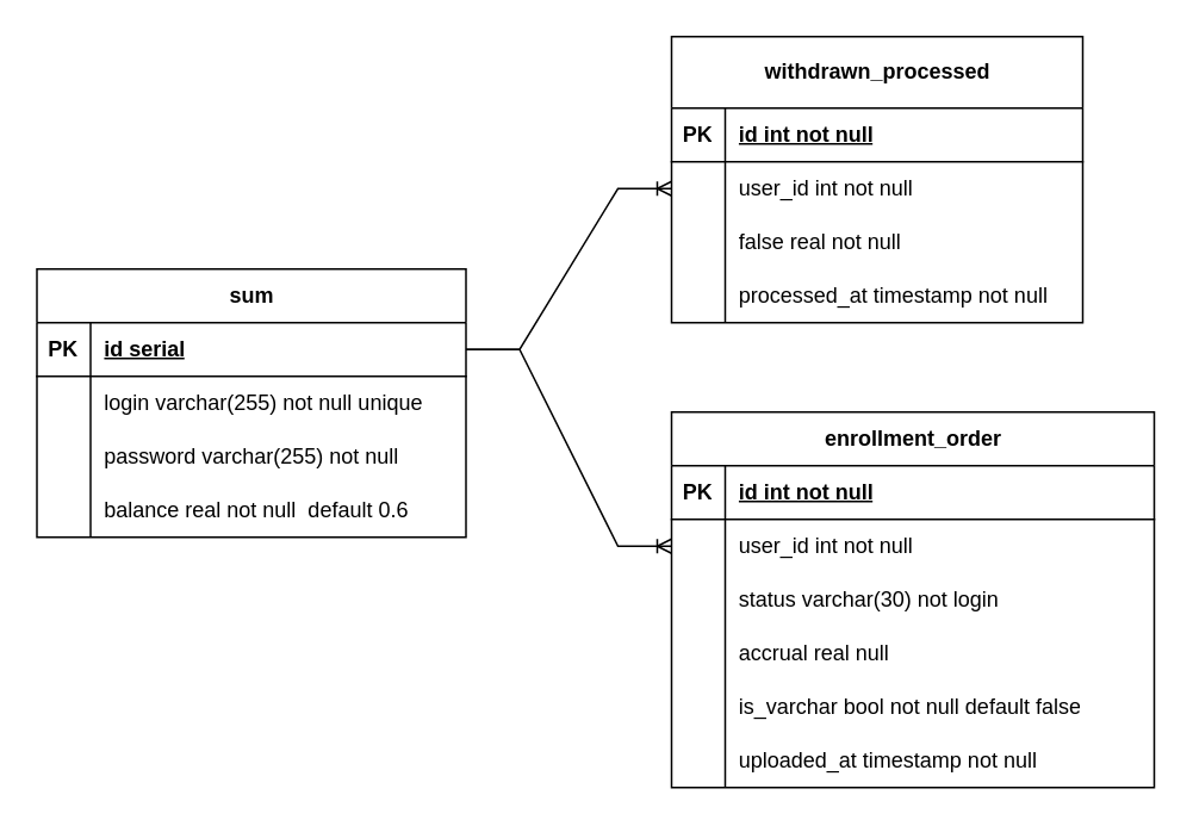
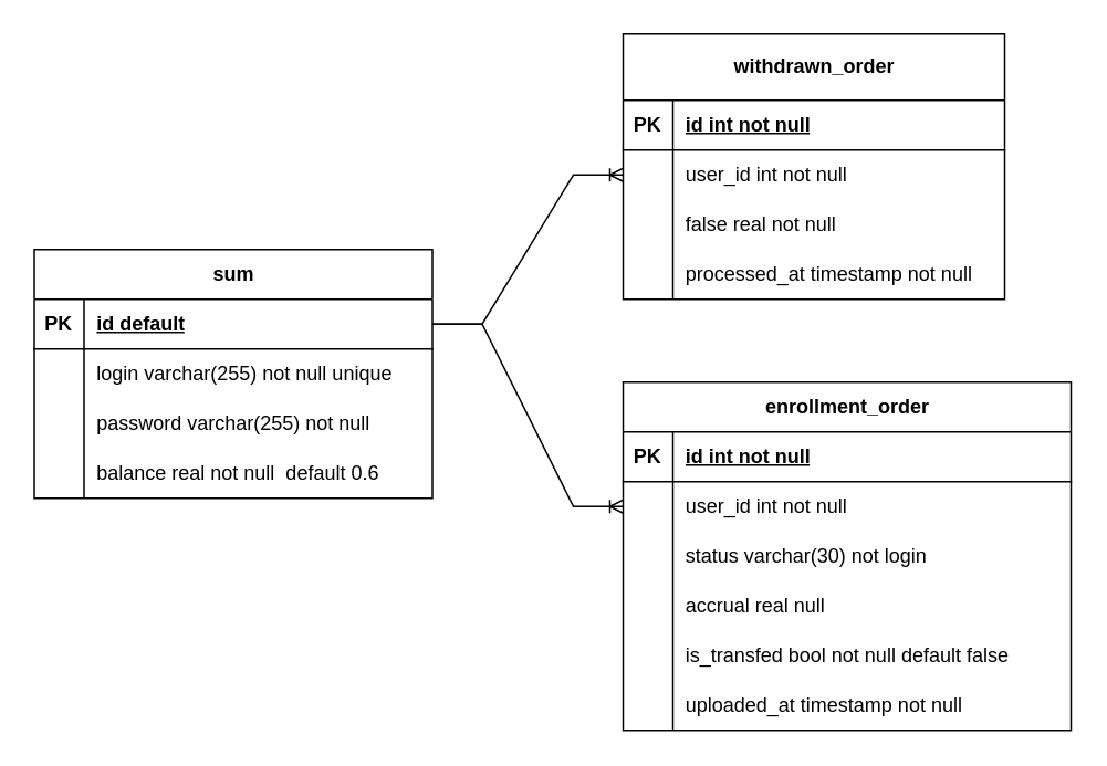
- <mxCell id="34" value="withdrawn_processed" style="shape=table;startSize=40;container=1;collapsible=1;childLayout=tableLayout;fixedRows=1;rowLines=0;fontStyle=1;align=center;resizeLast=1;html=1;" parent="1" vertex="1"><mxGeometry x="375" y="20" width="230" height="160" as="geometry" /></mxCell>
+ <mxCell id="34" value="withdrawn_order" style="shape=table;startSize=40;container=1;collapsible=1;childLayout=tableLayout;fixedRows=1;rowLines=0;fontStyle=1;align=center;resizeLast=1;html=1;" parent="1" vertex="1"><mxGeometry x="375" y="20" width="230" height="160" as="geometry" /></mxCell>
- <mxCell id="5" value="id serial" style="shape=partialRectangle;connectable=0;fillColor=none;top=0;left=0;bottom=0;right=0;align=left;spacingLeft=6;fontStyle=5;overflow=hidden;whiteSpace=wrap;html=1;" parent="3" vertex="1"><mxGeometry x="30" width="210" height="30" as="geometry"><mxRectangle width="210" height="30" as="alternateBounds" /></mxGeometry></mxCell>
+ <mxCell id="5" value="id default" style="shape=partialRectangle;connectable=0;fillColor=none;top=0;left=0;bottom=0;right=0;align=left;spacingLeft=6;fontStyle=5;overflow=hidden;whiteSpace=wrap;html=1;" parent="3" vertex="1"><mxGeometry x="30" width="210" height="30" as="geometry"><mxRectangle width="210" height="30" as="alternateBounds" /></mxGeometry></mxCell>
- <mxCell id="30" value="is_varchar bool not null default false" style="shape=partialRectangle;connectable=0;fillColor=none;top=0;left=0;bottom=0;right=0;align=left;spacingLeft=6;overflow=hidden;whiteSpace=wrap;html=1;" parent="28" vertex="1"><mxGeometry x="30" width="240" height="30" as="geometry"><mxRectangle width="240" height="30" as="alternateBounds" /></mxGeometry></mxCell>
+ <mxCell id="30" value="is_transfed bool not null default false" style="shape=partialRectangle;connectable=0;fillColor=none;top=0;left=0;bottom=0;right=0;align=left;spacingLeft=6;overflow=hidden;whiteSpace=wrap;html=1;" parent="28" vertex="1"><mxGeometry x="30" width="240" height="30" as="geometry"><mxRectangle width="240" height="30" as="alternateBounds" /></mxGeometry></mxCell>
